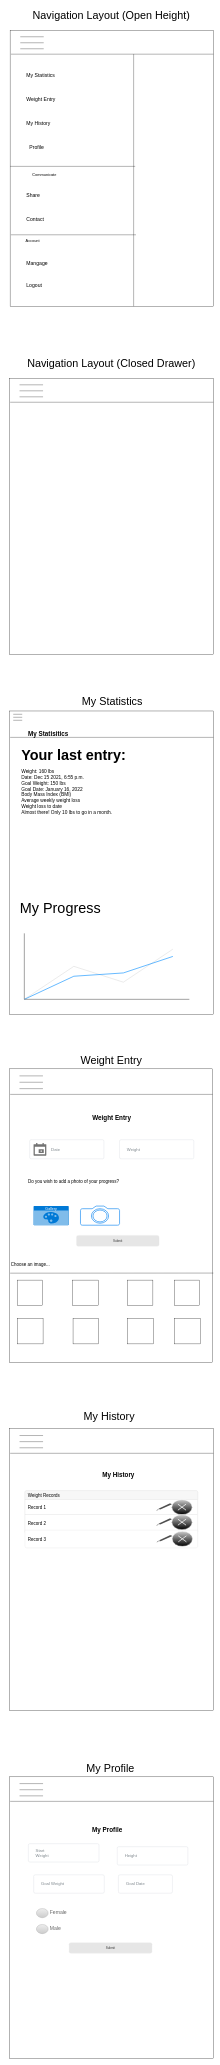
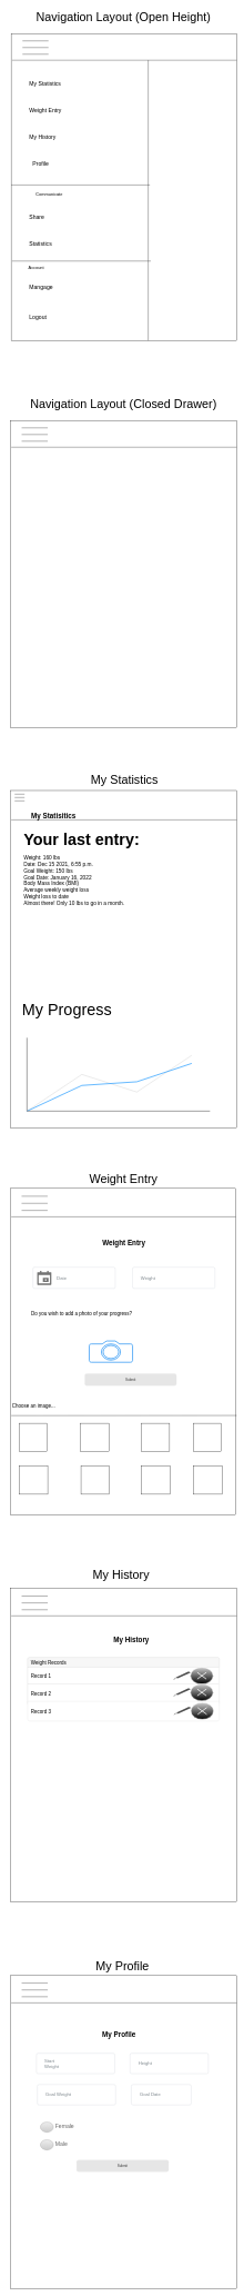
- <mxCell id="24" value="&lt;font style=&quot;font-size: 17px&quot;&gt;Contact&lt;/font&gt;" style="text;html=1;strokeColor=none;fillColor=none;align=left;verticalAlign=middle;whiteSpace=wrap;rounded=0;" parent="9" vertex="1"><mxGeometry x="54.713" y="680.0" width="312.644" height="60.0" as="geometry" /></mxCell>
+ <mxCell id="24" value="&lt;font style=&quot;font-size: 17px&quot;&gt;Statistics&lt;/font&gt;" style="text;html=1;strokeColor=none;fillColor=none;align=left;verticalAlign=middle;whiteSpace=wrap;rounded=0;" parent="9" vertex="1"><mxGeometry x="54.713" y="680.0" width="312.644" height="60.0" as="geometry" /></mxCell>
- <mxCell id="27" value="&lt;font style=&quot;font-size: 17px&quot;&gt;Mangage&lt;/font&gt;" style="text;html=1;strokeColor=none;fillColor=none;align=left;verticalAlign=middle;whiteSpace=wrap;rounded=0;" parent="9" vertex="1"><mxGeometry x="54.713" y="827" width="312.644" height="60.0" as="geometry" /></mxCell>
+ <mxCell id="27" value="&lt;font style=&quot;font-size: 17px&quot;&gt;Mangage&lt;/font&gt;" style="text;html=1;strokeColor=none;fillColor=none;align=left;verticalAlign=middle;whiteSpace=wrap;rounded=0;" parent="9" vertex="1"><mxGeometry x="54.713" y="812.0" width="312.644" height="60.0" as="geometry" /></mxCell>
- <mxCell id="51" value="Gallery" style="html=1;strokeColor=none;fillColor=#0079D6;labelPosition=center;verticalLabelPosition=middle;verticalAlign=top;align=center;fontSize=12;outlineConnect=0;spacingTop=-6;fontColor=#FFFFFF;sketch=0;shape=mxgraph.sitemap.gallery;" parent="39" vertex="1"><mxGeometry x="80.766" y="518.937" width="117.241" height="63.804" as="geometry" /></mxCell>
- <mxCell id="90" value="Start&lt;br&gt;Weight" style="html=1;shadow=0;dashed=0;shape=mxgraph.bootstrap.rrect;rSize=5;strokeColor=#CED4DA;html=1;whiteSpace=wrap;fillColor=#FFFFFF;fontColor=#7D868C;align=left;spacing=15;spacingLeft=10;fontSize=14;" parent="83" vertex="1"><mxGeometry x="63.462" y="283.878" width="235.385" height="61.224" as="geometry" /></mxCell>
+ <mxCell id="90" value="Start&lt;br&gt;Weight" style="html=1;shadow=0;dashed=0;shape=mxgraph.bootstrap.rrect;rSize=5;strokeColor=#CED4DA;html=1;whiteSpace=wrap;fillColor=#FFFFFF;fontColor=#7D868C;align=left;spacing=15;spacingLeft=10;fontSize=14;" parent="83" vertex="1"><mxGeometry x="78.462" y="293.878" width="235.385" height="61.224" as="geometry" /></mxCell>
